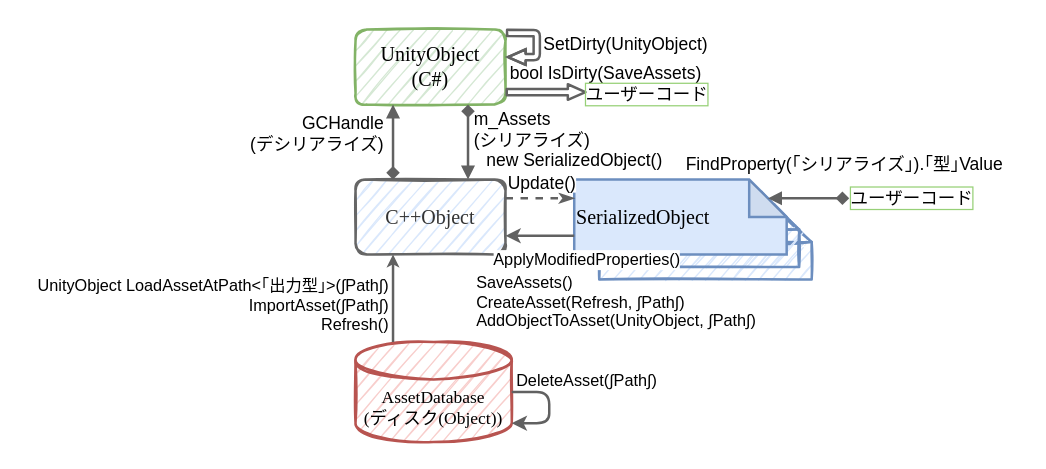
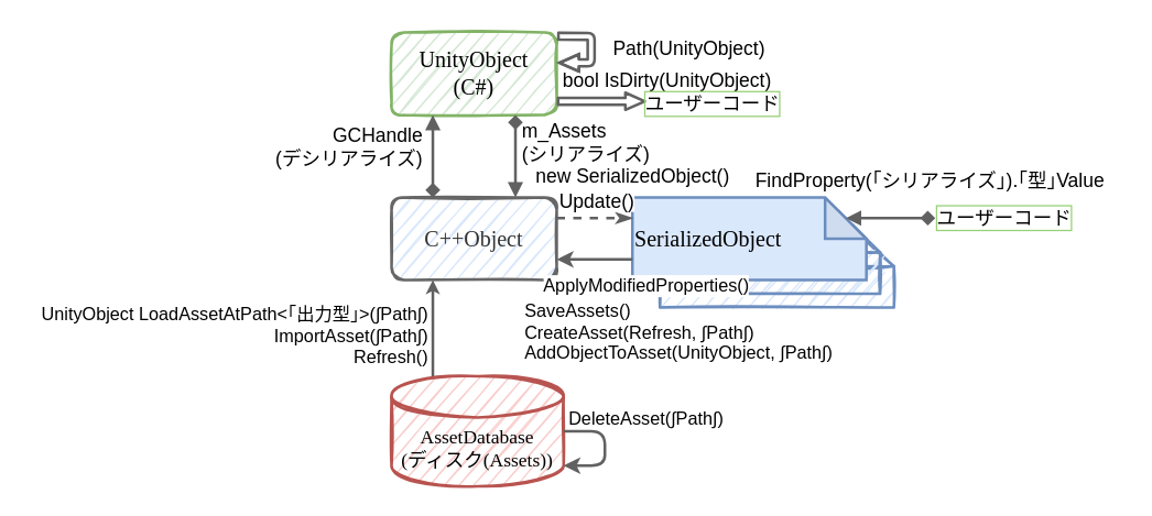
- <mxCell id="20" value="SetDirty(UnityObject)" style="text;html=1;align=center;verticalAlign=middle;resizable=0;points=[];autosize=1;strokeColor=none;fillColor=none;fontSize=14;fontFamily=Helvetica;" vertex="1" parent="1"><mxGeometry x="425" y="20" width="150" height="30" as="geometry" /></mxCell>
+ <mxCell id="20" value="Path(UnityObject)" style="text;html=1;align=center;verticalAlign=middle;resizable=0;points=[];autosize=1;strokeColor=none;fillColor=none;fontSize=14;fontFamily=Helvetica;" vertex="1" parent="1"><mxGeometry x="425" y="20" width="150" height="30" as="geometry" /></mxCell>
- <mxCell id="21" value="bool IsDirty(SaveAssets)" style="text;html=1;align=center;verticalAlign=middle;resizable=0;points=[];autosize=1;strokeColor=none;fillColor=none;fontSize=14;fontFamily=Helvetica;" vertex="1" parent="1"><mxGeometry x="394" y="43" width="180" height="30" as="geometry" /></mxCell>
+ <mxCell id="21" value="bool IsDirty(UnityObject)" style="text;html=1;align=center;verticalAlign=middle;resizable=0;points=[];autosize=1;strokeColor=none;fillColor=none;fontSize=14;fontFamily=Helvetica;" vertex="1" parent="1"><mxGeometry x="394" y="43" width="180" height="30" as="geometry" /></mxCell>
- <mxCell id="5" value="AssetDatabase&lt;br style=&quot;font-size: 14px;&quot;&gt;(ディスク(Object))" style="shape=cylinder3;whiteSpace=wrap;html=1;boundedLbl=1;backgroundOutline=1;size=15;rounded=1;shadow=0;sketch=1;fontFamily=UD デジタル 教科書体 NK-B;fontSize=14;strokeColor=#b85450;strokeWidth=2;fillColor=#f8cecc;" vertex="1" parent="1"><mxGeometry x="284" y="273" width="125" height="80" as="geometry" /></mxCell>
+ <mxCell id="5" value="AssetDatabase&lt;br style=&quot;font-size: 14px;&quot;&gt;(ディスク(Assets))" style="shape=cylinder3;whiteSpace=wrap;html=1;boundedLbl=1;backgroundOutline=1;size=15;rounded=1;shadow=0;sketch=1;fontFamily=UD デジタル 教科書体 NK-B;fontSize=14;strokeColor=#b85450;strokeWidth=2;fillColor=#f8cecc;" vertex="1" parent="1"><mxGeometry x="284" y="273" width="125" height="80" as="geometry" /></mxCell>
